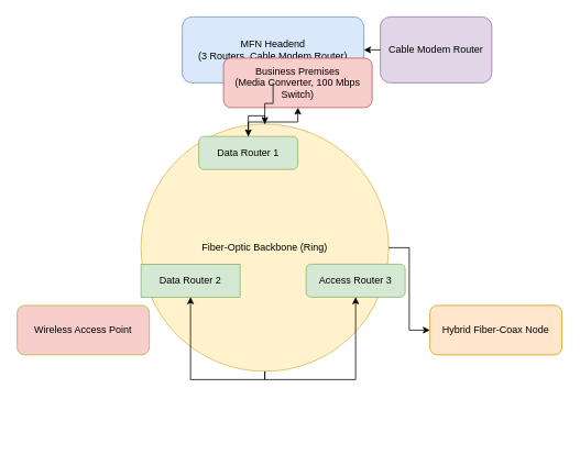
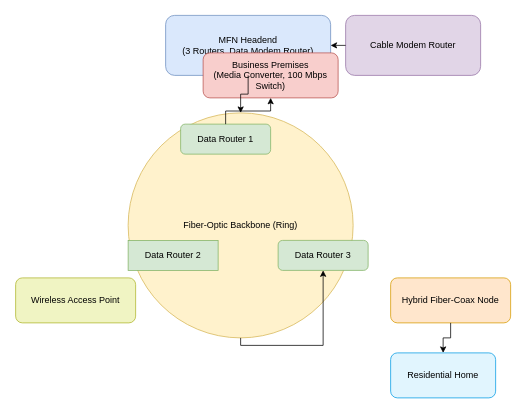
- <mxCell id="2" value="MFN Headend&#10;(3 Routers, Cable Modem Router)" style="rounded=1;whiteSpace=wrap;html=1;fillColor=#dae8fc;strokeColor=#6c8ebf;" vertex="1" parent="1"><mxGeometry x="220" y="20" width="220" height="80" as="geometry" /></mxCell>
+ <mxCell id="2" value="MFN Headend&#10;(3 Routers, Data Modem Router)" style="rounded=1;whiteSpace=wrap;html=1;fillColor=#dae8fc;strokeColor=#6c8ebf;" vertex="1" parent="1"><mxGeometry x="220" y="20" width="220" height="80" as="geometry" /></mxCell>
- <mxCell id="3" value="Cable Modem Router" style="rounded=1;whiteSpace=wrap;html=1;fillColor=#e1d5e7;strokeColor=#9673a6;" vertex="1" parent="1"><mxGeometry x="460" y="20" width="135" height="80" as="geometry" /></mxCell>
+ <mxCell id="3" value="Cable Modem Router" style="rounded=1;whiteSpace=wrap;html=1;fillColor=#e1d5e7;strokeColor=#9673a6;" vertex="1" parent="1"><mxGeometry x="460" y="20" width="180" height="80" as="geometry" /></mxCell>
- <mxCell id="14" edge="1" parent="1" source="4" target="5" style="edgeStyle=orthogonalEdgeStyle;rounded=0;html=1;strokeColor=#000000;"><mxGeometry relative="1" as="geometry" /></mxCell>
- <mxCell id="18" edge="1" parent="1" source="4" target="9" style="edgeStyle=orthogonalEdgeStyle;rounded=0;html=1;strokeColor=#000000;"><mxGeometry relative="1" as="geometry" /></mxCell>
- <mxCell id="7" value="Access Router 3" style="rounded=1;whiteSpace=wrap;html=1;fillColor=#d5e8d4;strokeColor=#82b366;" vertex="1" parent="1"><mxGeometry x="370" y="320" width="120" height="40" as="geometry" /></mxCell>
+ <mxCell id="7" value="Data Router 3" style="rounded=1;whiteSpace=wrap;html=1;fillColor=#d5e8d4;strokeColor=#82b366;" vertex="1" parent="1"><mxGeometry x="370" y="320" width="120" height="40" as="geometry" /></mxCell>
- <mxCell id="11" value="Wireless Access Point" style="rounded=1;whiteSpace=wrap;html=1;fillColor=#f8cecc;strokeColor=#afb42b;" vertex="1" parent="1"><mxGeometry x="20" y="370" width="160" height="60" as="geometry" /></mxCell>
+ <mxCell id="11" value="Wireless Access Point" style="rounded=1;whiteSpace=wrap;html=1;fillColor=#f0f4c3;strokeColor=#afb42b;" vertex="1" parent="1"><mxGeometry x="20" y="370" width="160" height="60" as="geometry" /></mxCell>
+ <mxCell id="19" edge="1" parent="1" source="9" target="10" style="edgeStyle=orthogonalEdgeStyle;rounded=0;html=1;strokeColor=#000000;"><mxGeometry relative="1" as="geometry" /></mxCell>
- <mxCell id="15" edge="1" parent="1" source="4" target="6" style="edgeStyle=orthogonalEdgeStyle;rounded=0;html=1;strokeColor=#000000;"><mxGeometry relative="1" as="geometry" /></mxCell>
+ <mxCell id="10" value="Residential Home" style="rounded=1;whiteSpace=wrap;html=1;fillColor=#e1f5fe;strokeColor=#039be5;" vertex="1" parent="1"><mxGeometry x="520" y="470" width="140" height="60" as="geometry" /></mxCell>
